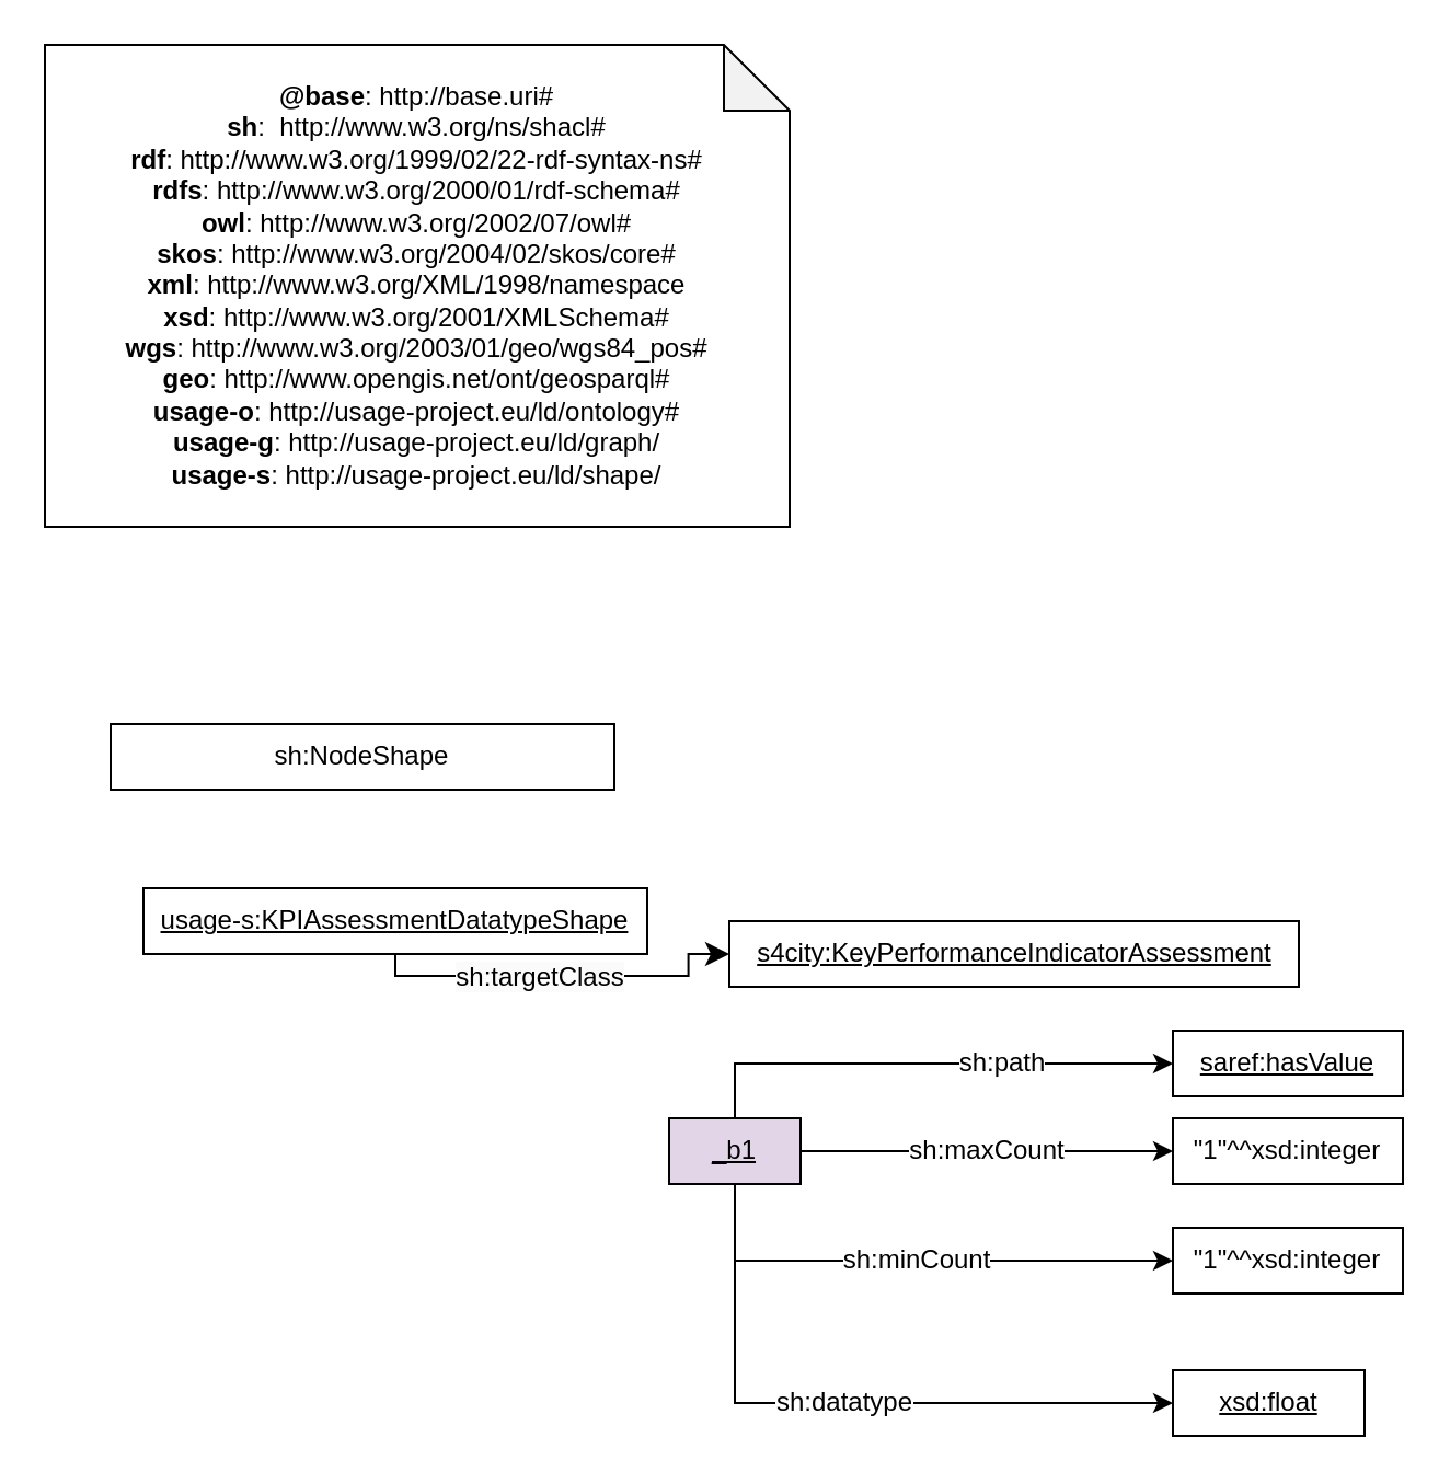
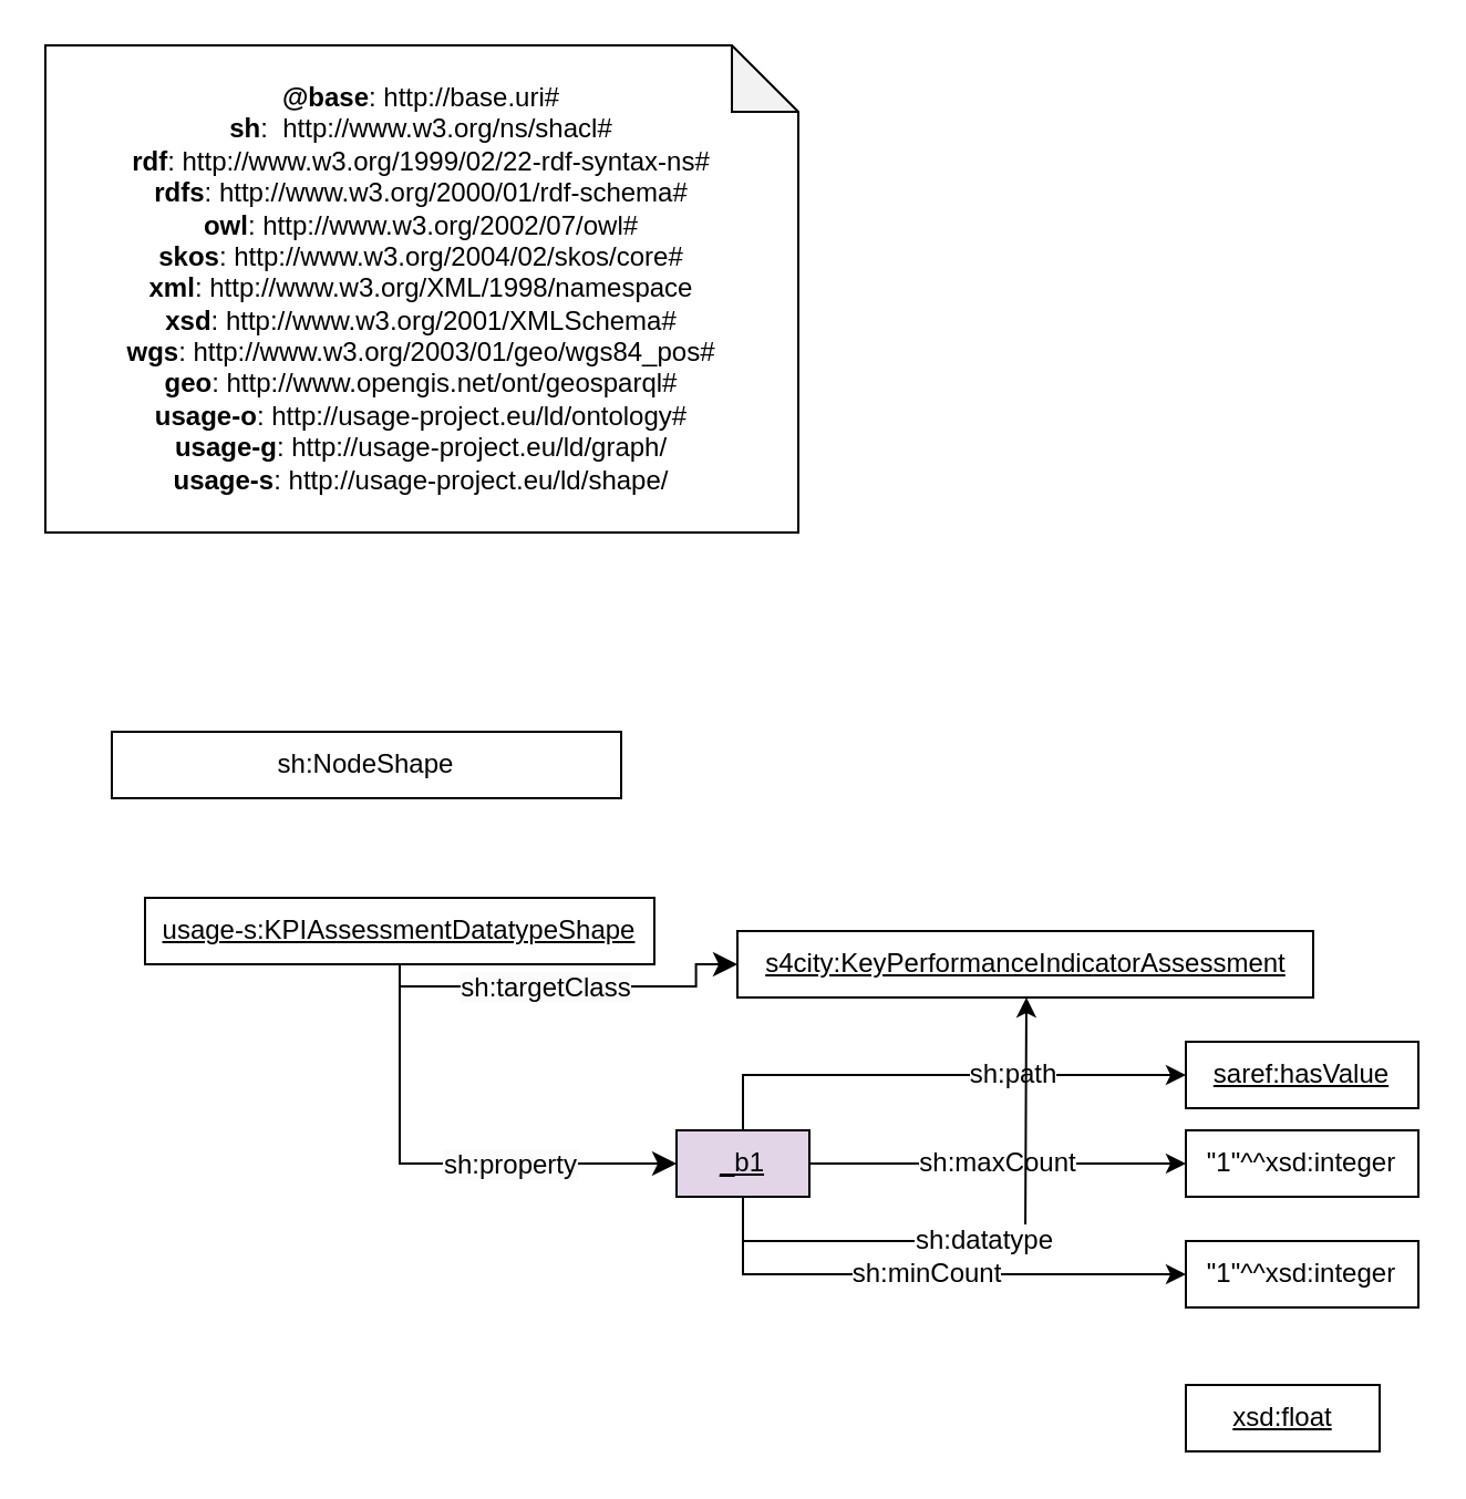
+ <mxCell id="7" value="" style="endArrow=classic;html=1;exitX=0.5;exitY=1;exitDx=0;exitDy=0;endSize=8;rounded=0;entryX=0;entryY=0.5;entryDx=0;entryDy=0;edgeStyle=orthogonalEdgeStyle;" parent="1" source="4" target="9" edge="1"><mxGeometry width="50" height="50" relative="1" as="geometry"><mxPoint x="155" y="490" as="sourcePoint" /><mxPoint x="285" y="460" as="targetPoint" /></mxGeometry></mxCell>
+ <mxCell id="8" value="&lt;span style=&quot;background-color: rgb(251, 251, 251);&quot;&gt;sh:property&lt;/span&gt;" style="text;html=1;align=center;verticalAlign=middle;resizable=0;points=[];labelBackgroundColor=#ffffff;" parent="7" vertex="1" connectable="0"><mxGeometry x="-0.127" relative="1" as="geometry"><mxPoint x="45" as="offset" /></mxGeometry></mxCell>
- <mxCell id="16" value="sh:datatype" style="rounded=0;orthogonalLoop=1;jettySize=auto;html=1;fontSize=12;exitX=0.5;exitY=1;exitDx=0;exitDy=0;entryX=0;entryY=0.5;entryDx=0;entryDy=0;edgeStyle=orthogonalEdgeStyle;" parent="1" source="9" target="17" edge="1"><mxGeometry relative="1" as="geometry"><mxPoint x="345" y="550" as="sourcePoint" /><mxPoint x="545" y="585" as="targetPoint" /></mxGeometry></mxCell>
+ <mxCell id="16" value="sh:datatype" style="rounded=0;orthogonalLoop=1;jettySize=auto;html=1;fontSize=12;exitX=0.5;exitY=1;exitDx=0;exitDy=0;edgeStyle=orthogonalEdgeStyle;" parent="1" source="9" target="13" edge="1"><mxGeometry relative="1" as="geometry"><mxPoint x="345" y="550" as="sourcePoint" /><mxPoint x="545" y="585" as="targetPoint" /></mxGeometry></mxCell>
